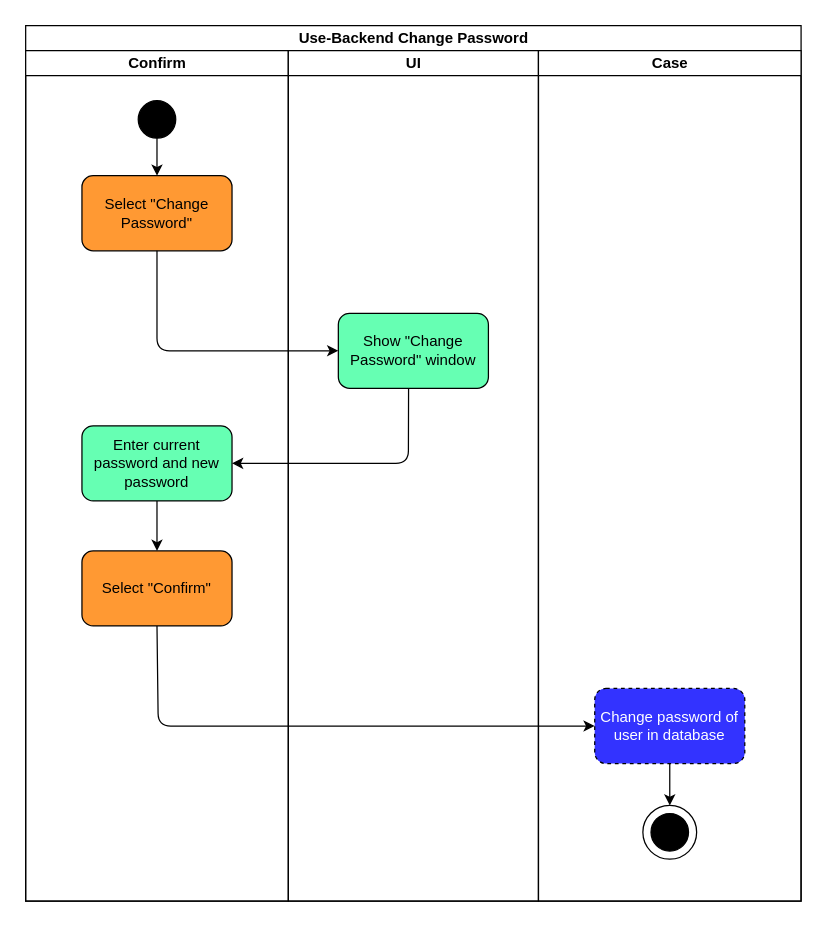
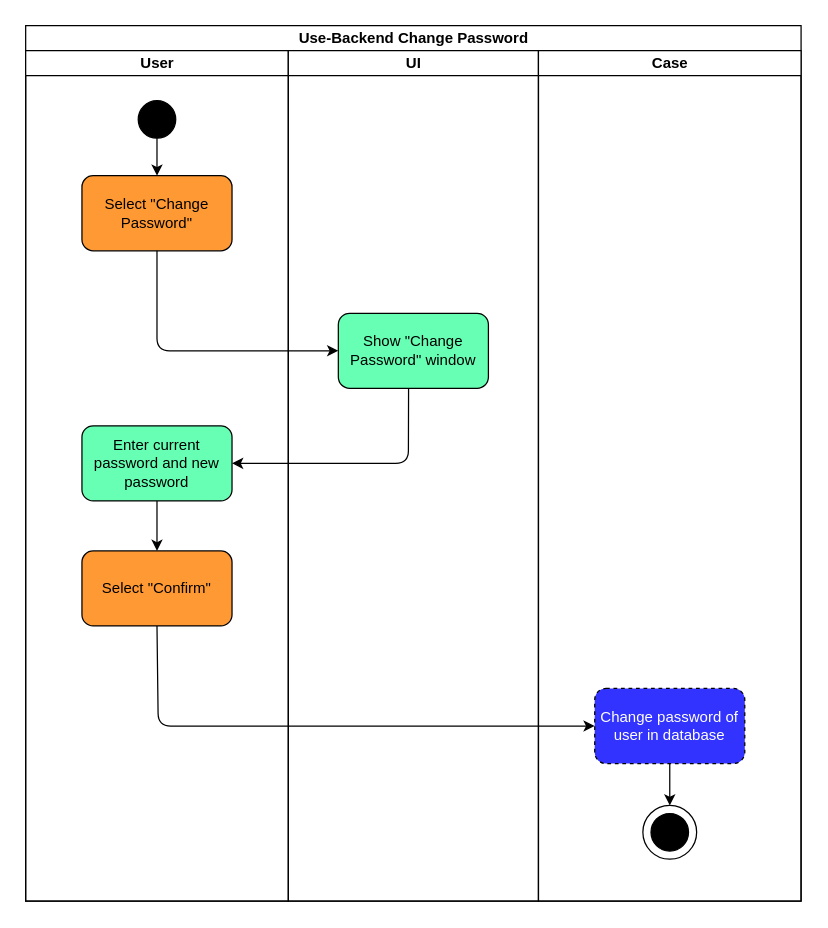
- <mxCell id="3" value="Confirm" style="swimlane;html=1;startSize=20;" parent="2" vertex="1"><mxGeometry y="20" width="210" height="680" as="geometry" /></mxCell>
+ <mxCell id="3" value="User" style="swimlane;html=1;startSize=20;" parent="2" vertex="1"><mxGeometry y="20" width="210" height="680" as="geometry" /></mxCell>
